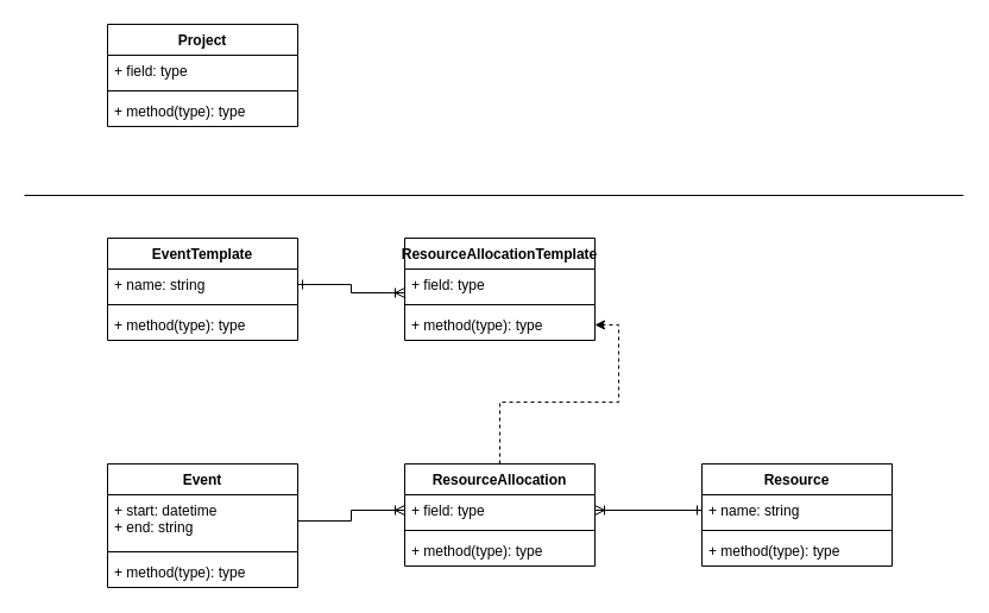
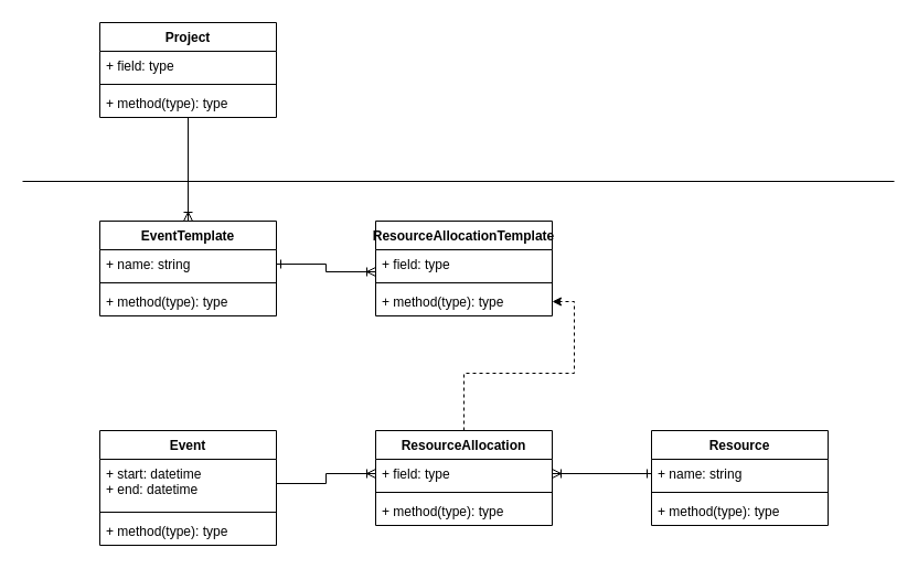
+ <mxCell id="27" style="edgeStyle=orthogonalEdgeStyle;rounded=0;orthogonalLoop=1;jettySize=auto;html=1;entryX=0.5;entryY=0;entryDx=0;entryDy=0;startArrow=none;startFill=0;endArrow=ERoneToMany;endFill=0;" edge="1" parent="1" source="28" target="17"><mxGeometry relative="1" as="geometry" /></mxCell>
- <mxCell id="3" value="+ start: datetime&#10;+ end: string&#10;" style="text;strokeColor=none;fillColor=none;align=left;verticalAlign=top;spacingLeft=4;spacingRight=4;overflow=hidden;rotatable=0;points=[[0,0.5],[1,0.5]];portConstraint=eastwest;" vertex="1" parent="2"><mxGeometry y="26" width="160" height="44" as="geometry" /></mxCell>
+ <mxCell id="3" value="+ start: datetime&#10;+ end: datetime&#10;" style="text;strokeColor=none;fillColor=none;align=left;verticalAlign=top;spacingLeft=4;spacingRight=4;overflow=hidden;rotatable=0;points=[[0,0.5],[1,0.5]];portConstraint=eastwest;" vertex="1" parent="2"><mxGeometry y="26" width="160" height="44" as="geometry" /></mxCell>
